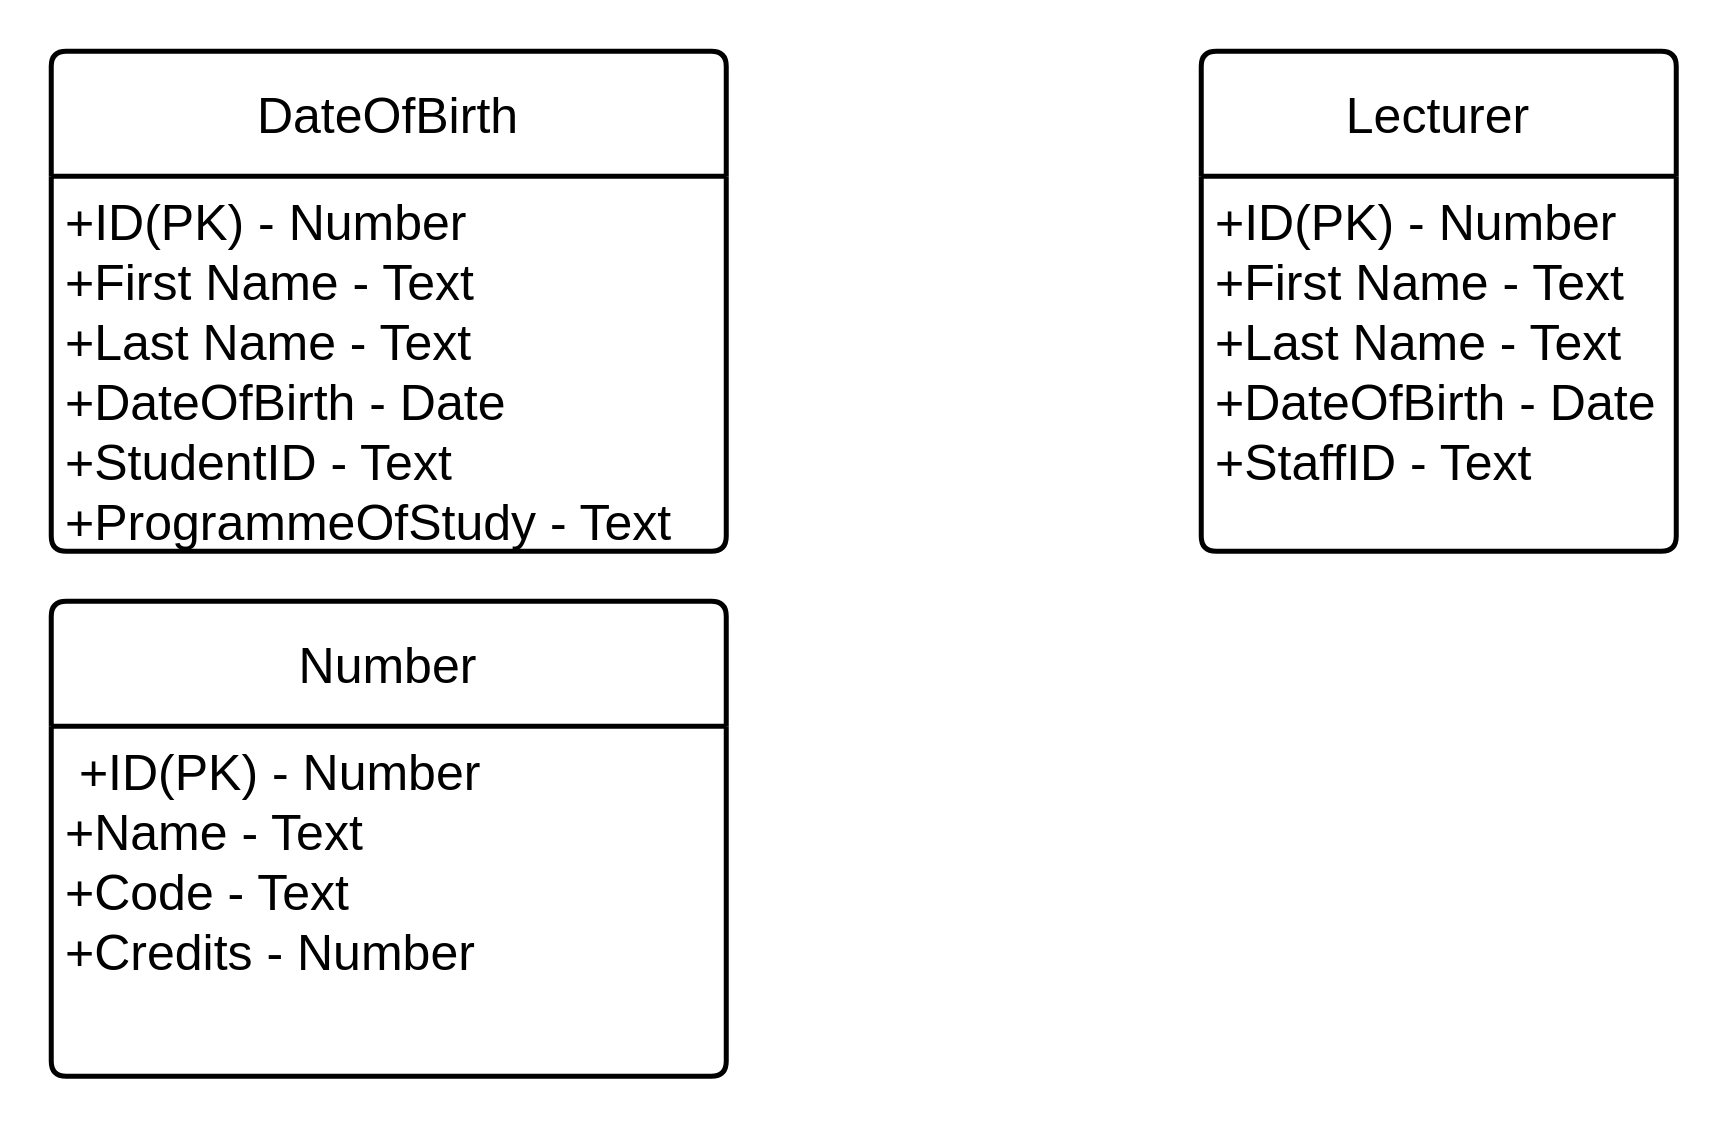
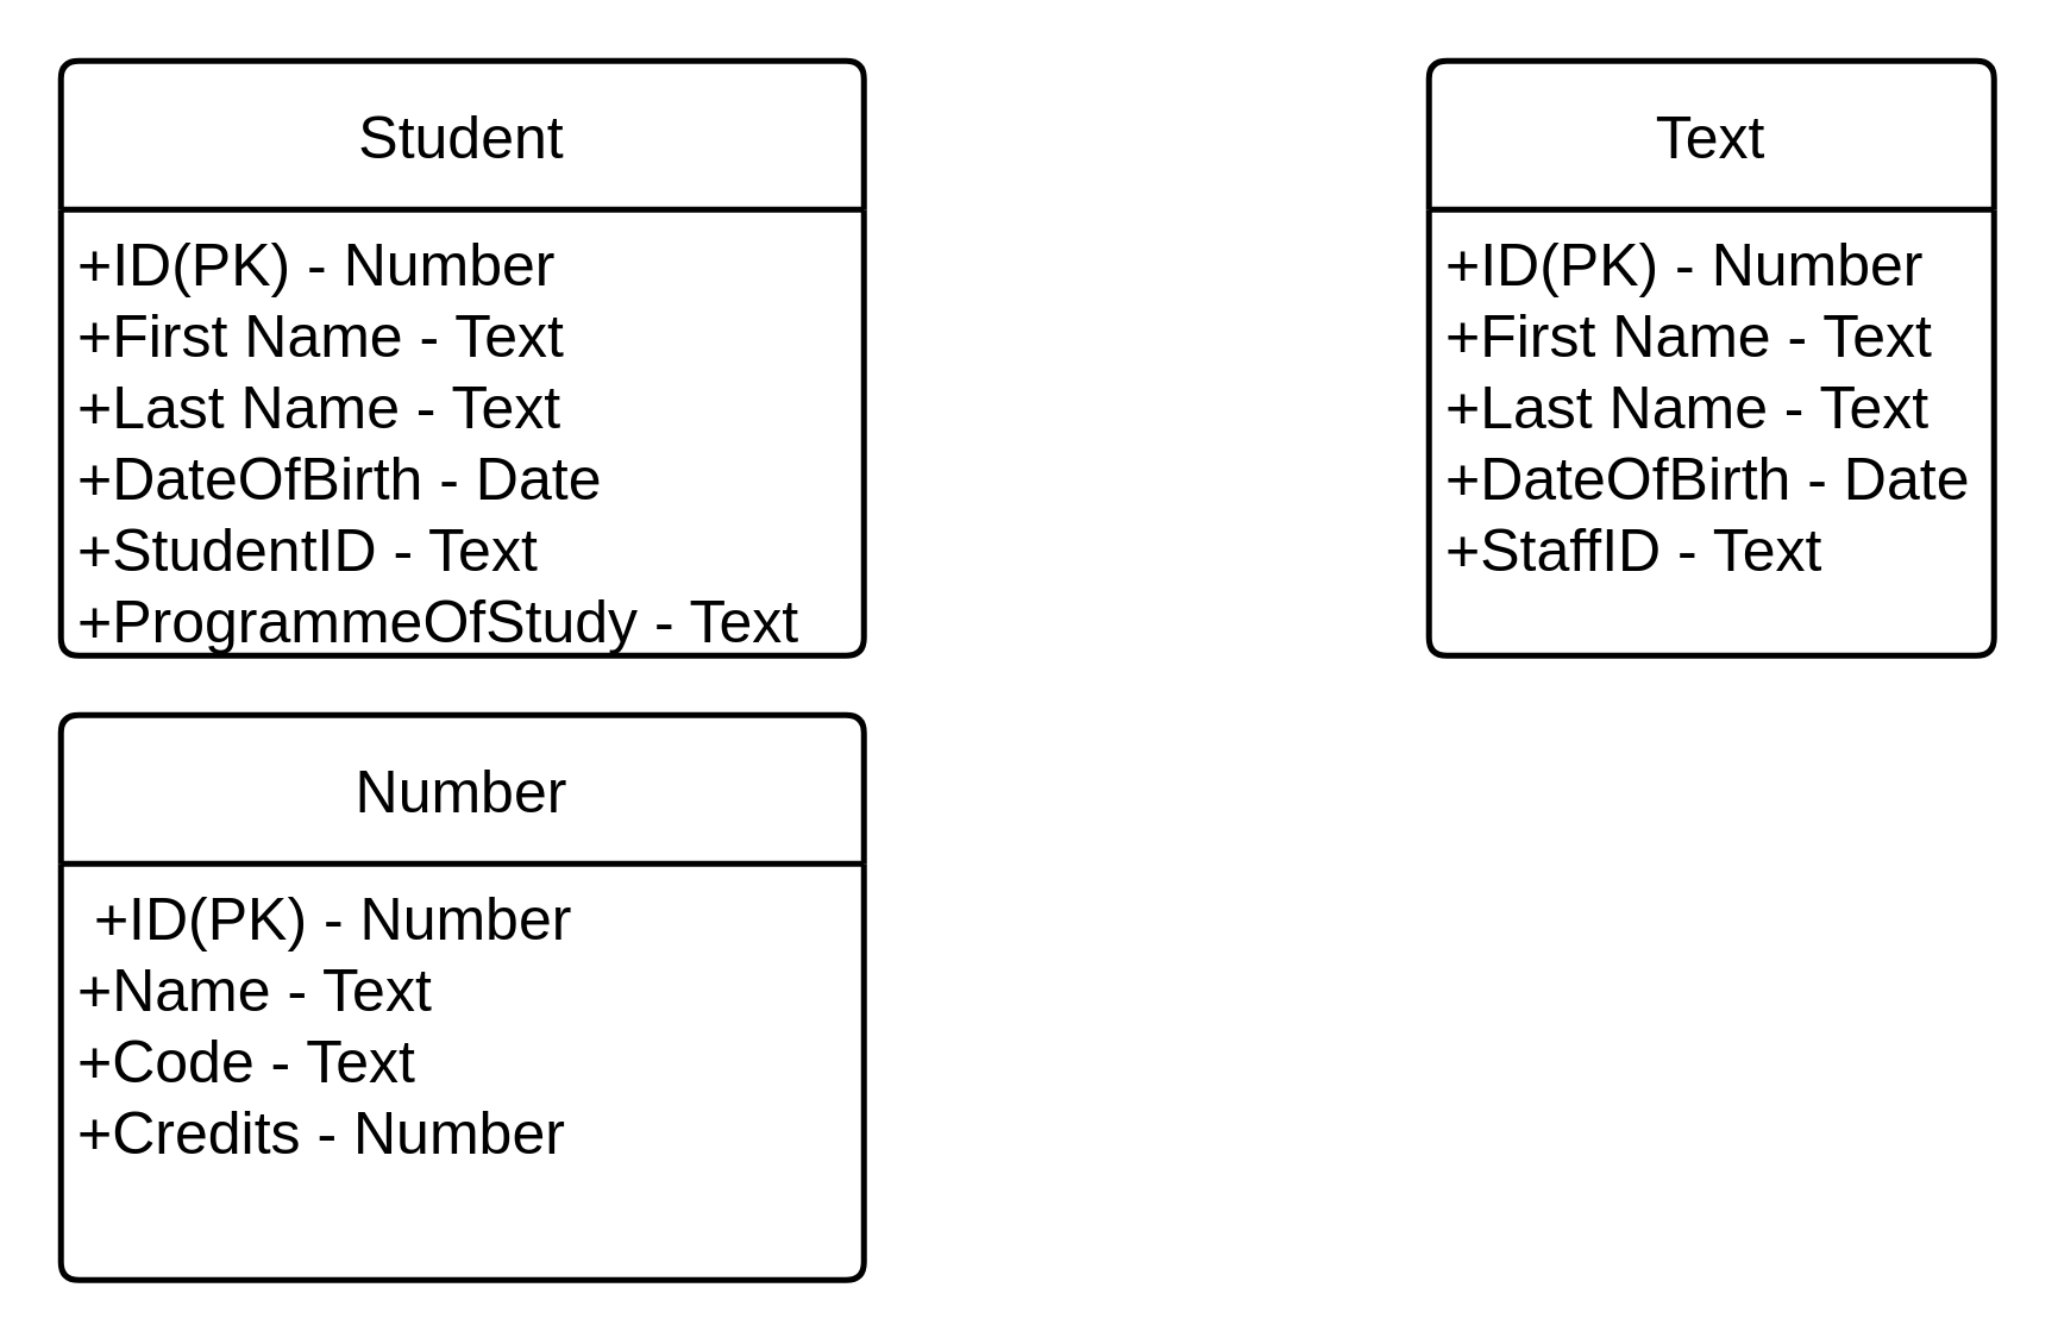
- <mxCell id="2" value="&lt;font style=&quot;font-size: 20px;&quot;&gt;DateOfBirth&lt;/font&gt;" style="swimlane;childLayout=stackLayout;horizontal=1;startSize=50;horizontalStack=0;rounded=1;fontSize=14;fontStyle=0;strokeWidth=2;resizeParent=0;resizeLast=1;shadow=0;dashed=0;align=center;arcSize=4;whiteSpace=wrap;html=1;" parent="1" vertex="1"><mxGeometry x="20" y="20" width="270" height="200" as="geometry" /></mxCell>
+ <mxCell id="2" value="&lt;font style=&quot;font-size: 20px;&quot;&gt;Student&lt;/font&gt;" style="swimlane;childLayout=stackLayout;horizontal=1;startSize=50;horizontalStack=0;rounded=1;fontSize=14;fontStyle=0;strokeWidth=2;resizeParent=0;resizeLast=1;shadow=0;dashed=0;align=center;arcSize=4;whiteSpace=wrap;html=1;" parent="1" vertex="1"><mxGeometry x="20" y="20" width="270" height="200" as="geometry" /></mxCell>
- <mxCell id="6" value="&lt;font style=&quot;font-size: 20px;&quot;&gt;Lecturer&lt;/font&gt;" style="swimlane;childLayout=stackLayout;horizontal=1;startSize=50;horizontalStack=0;rounded=1;fontSize=14;fontStyle=0;strokeWidth=2;resizeParent=0;resizeLast=1;shadow=0;dashed=0;align=center;arcSize=4;whiteSpace=wrap;html=1;" parent="1" vertex="1"><mxGeometry x="480" y="20" width="190" height="200" as="geometry" /></mxCell>
+ <mxCell id="6" value="&lt;font style=&quot;font-size: 20px;&quot;&gt;Text&lt;/font&gt;" style="swimlane;childLayout=stackLayout;horizontal=1;startSize=50;horizontalStack=0;rounded=1;fontSize=14;fontStyle=0;strokeWidth=2;resizeParent=0;resizeLast=1;shadow=0;dashed=0;align=center;arcSize=4;whiteSpace=wrap;html=1;" parent="1" vertex="1"><mxGeometry x="480" y="20" width="190" height="200" as="geometry" /></mxCell>
